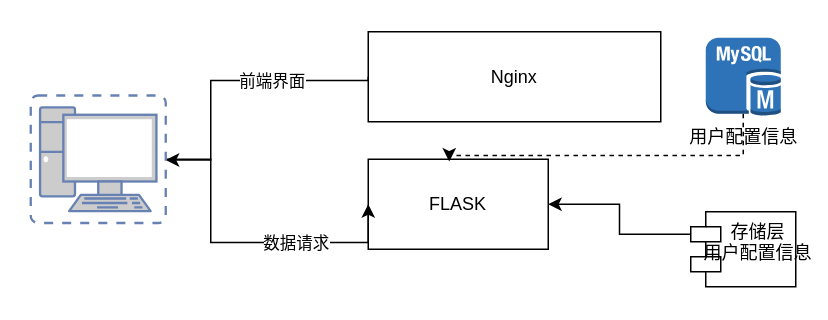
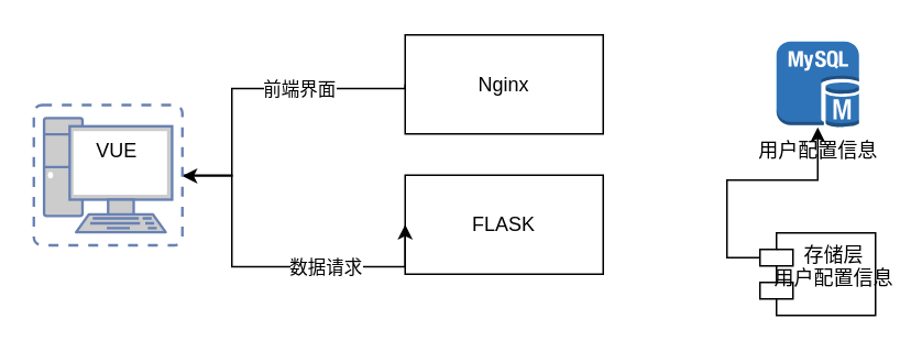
- <mxCell id="4" value="Nginx" style="rounded=0;whiteSpace=wrap;html=1;" parent="1" vertex="1"><mxGeometry x="245" y="20.5" width="195" height="60" as="geometry" /></mxCell>
+ <mxCell id="4" value="Nginx" style="rounded=0;whiteSpace=wrap;html=1;" parent="1" vertex="1"><mxGeometry x="245" y="20.5" width="120" height="60" as="geometry" /></mxCell>
+ <mxCell id="9" value="VUE" style="text;html=1;align=center;verticalAlign=middle;resizable=0;points=[];autosize=1;strokeColor=none;fillColor=none;" parent="1" vertex="1"><mxGeometry x="50" y="80.5" width="40" height="20" as="geometry" /></mxCell>
- <mxCell id="10" style="edgeStyle=orthogonalEdgeStyle;rounded=0;orthogonalLoop=1;jettySize=auto;html=1;exitX=0.5;exitY=0.975;exitDx=0;exitDy=0;exitPerimeter=0;entryX=0.45;entryY=0.025;entryDx=0;entryDy=0;entryPerimeter=0;dashed=1;" edge="1" parent="1" source="11" target="5"><mxGeometry relative="1" as="geometry"><Array as="points"><mxPoint x="495" y="103" /><mxPoint x="299" y="103" /></Array></mxGeometry></mxCell>
- <mxCell id="12" style="edgeStyle=orthogonalEdgeStyle;rounded=0;orthogonalLoop=1;jettySize=auto;html=1;entryX=1;entryY=0.5;entryDx=0;entryDy=0;exitX=0;exitY=0;exitDx=0;exitDy=15;exitPerimeter=0;" parent="1" source="13" target="5" edge="1"><mxGeometry relative="1" as="geometry"><mxPoint x="411.67" y="161.3" as="sourcePoint" /></mxGeometry></mxCell>
+ <mxCell id="12" style="edgeStyle=orthogonalEdgeStyle;rounded=0;orthogonalLoop=1;jettySize=auto;html=1;exitX=0;exitY=0;exitDx=0;exitDy=15;exitPerimeter=0;" parent="1" source="13" target="11" edge="1"><mxGeometry relative="1" as="geometry"><mxPoint x="411.67" y="161.3" as="sourcePoint" /></mxGeometry></mxCell>
